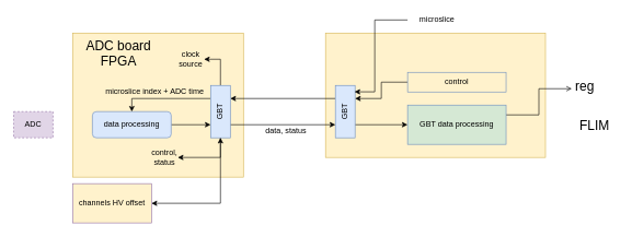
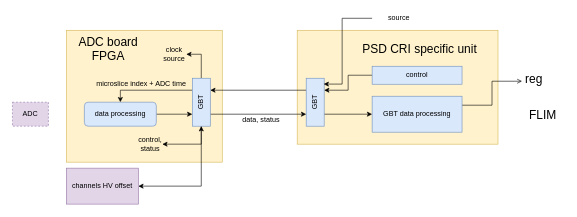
- <mxCell id="27" value="microslice" style="text;html=1;strokeColor=none;fillColor=none;align=center;verticalAlign=middle;whiteSpace=wrap;rounded=0;fontSize=12;" vertex="1" parent="1"><mxGeometry x="620" y="20" width="90" height="20" as="geometry" /></mxCell>
+ <mxCell id="27" value="source" style="text;html=1;strokeColor=none;fillColor=none;align=center;verticalAlign=middle;whiteSpace=wrap;rounded=0;fontSize=12;" vertex="1" parent="1"><mxGeometry x="620" y="20" width="90" height="20" as="geometry" /></mxCell>
+ <mxCell id="28" value="PSD CRI specific unit" style="text;html=1;strokeColor=none;fillColor=none;align=center;verticalAlign=middle;whiteSpace=wrap;rounded=0;fontSize=20;" vertex="1" parent="1"><mxGeometry x="590" y="60" width="219" height="40" as="geometry" /></mxCell>
- <mxCell id="25" value="control" style="rounded=0;whiteSpace=wrap;html=1;fontSize=12;fillColor=#fff2cc;strokeColor=#6c8ebf;" vertex="1" parent="1"><mxGeometry x="620" y="110" width="150" height="30" as="geometry" /></mxCell>
+ <mxCell id="25" value="control" style="rounded=0;whiteSpace=wrap;html=1;fontSize=12;fillColor=#dae8fc;strokeColor=#6c8ebf;" vertex="1" parent="1"><mxGeometry x="620" y="110" width="150" height="30" as="geometry" /></mxCell>
- <mxCell id="23" value="GBT data processing" style="rounded=0;whiteSpace=wrap;html=1;fontSize=12;fillColor=#d5e8d4;strokeColor=#6c8ebf;" vertex="1" parent="1"><mxGeometry x="620" y="160" width="150" height="60" as="geometry" /></mxCell>
+ <mxCell id="23" value="GBT data processing" style="rounded=0;whiteSpace=wrap;html=1;fontSize=12;fillColor=#dae8fc;strokeColor=#6c8ebf;" vertex="1" parent="1"><mxGeometry x="620" y="160" width="150" height="60" as="geometry" /></mxCell>
- <mxCell id="19" value="channels HV offset" style="rounded=0;whiteSpace=wrap;html=1;fontSize=12;fillColor=#fff2cc;strokeColor=#9673a6;" vertex="1" parent="1"><mxGeometry x="110" y="280" width="120" height="60" as="geometry" /></mxCell>
+ <mxCell id="19" value="channels HV offset" style="rounded=0;whiteSpace=wrap;html=1;fontSize=12;fillColor=#e1d5e7;strokeColor=#9673a6;" vertex="1" parent="1"><mxGeometry x="110" y="280" width="120" height="60" as="geometry" /></mxCell>
